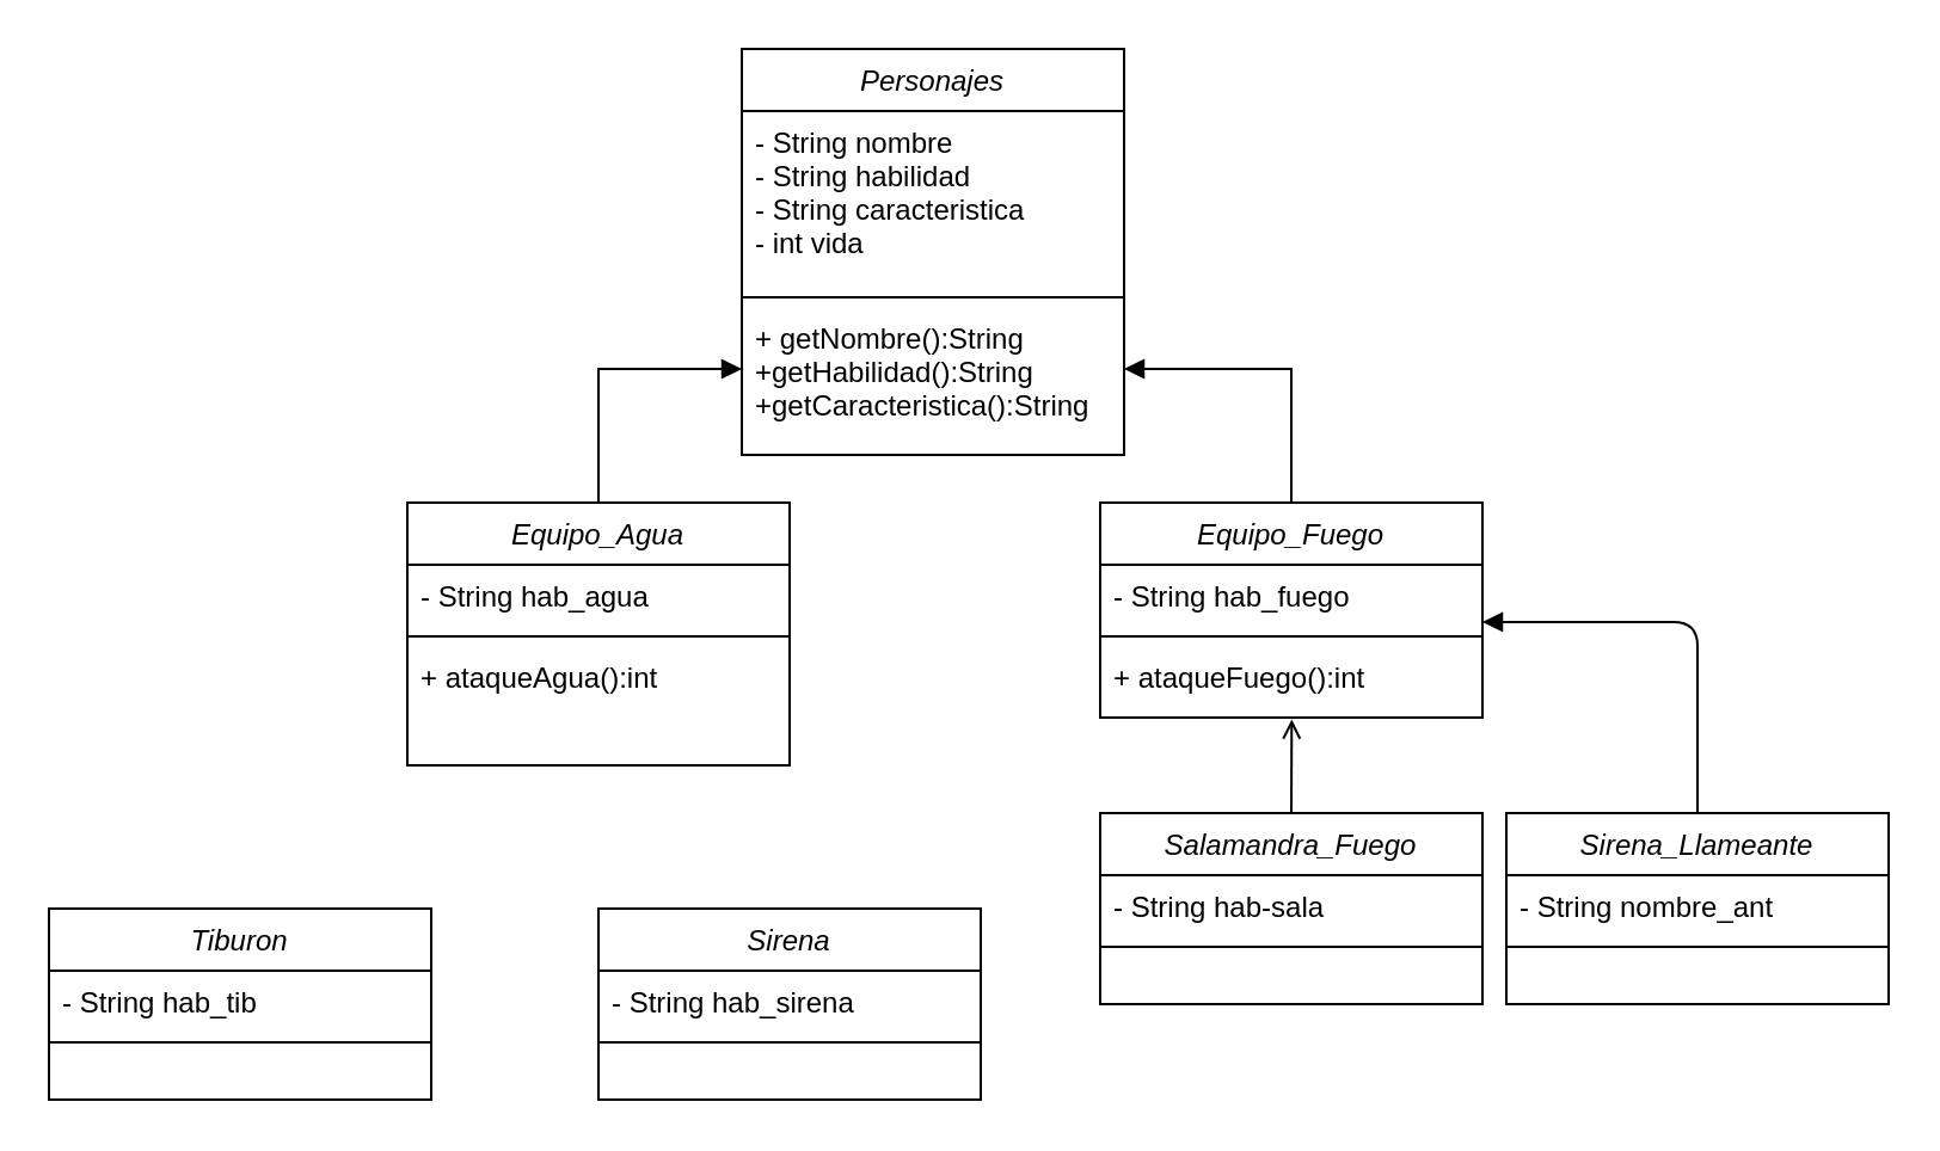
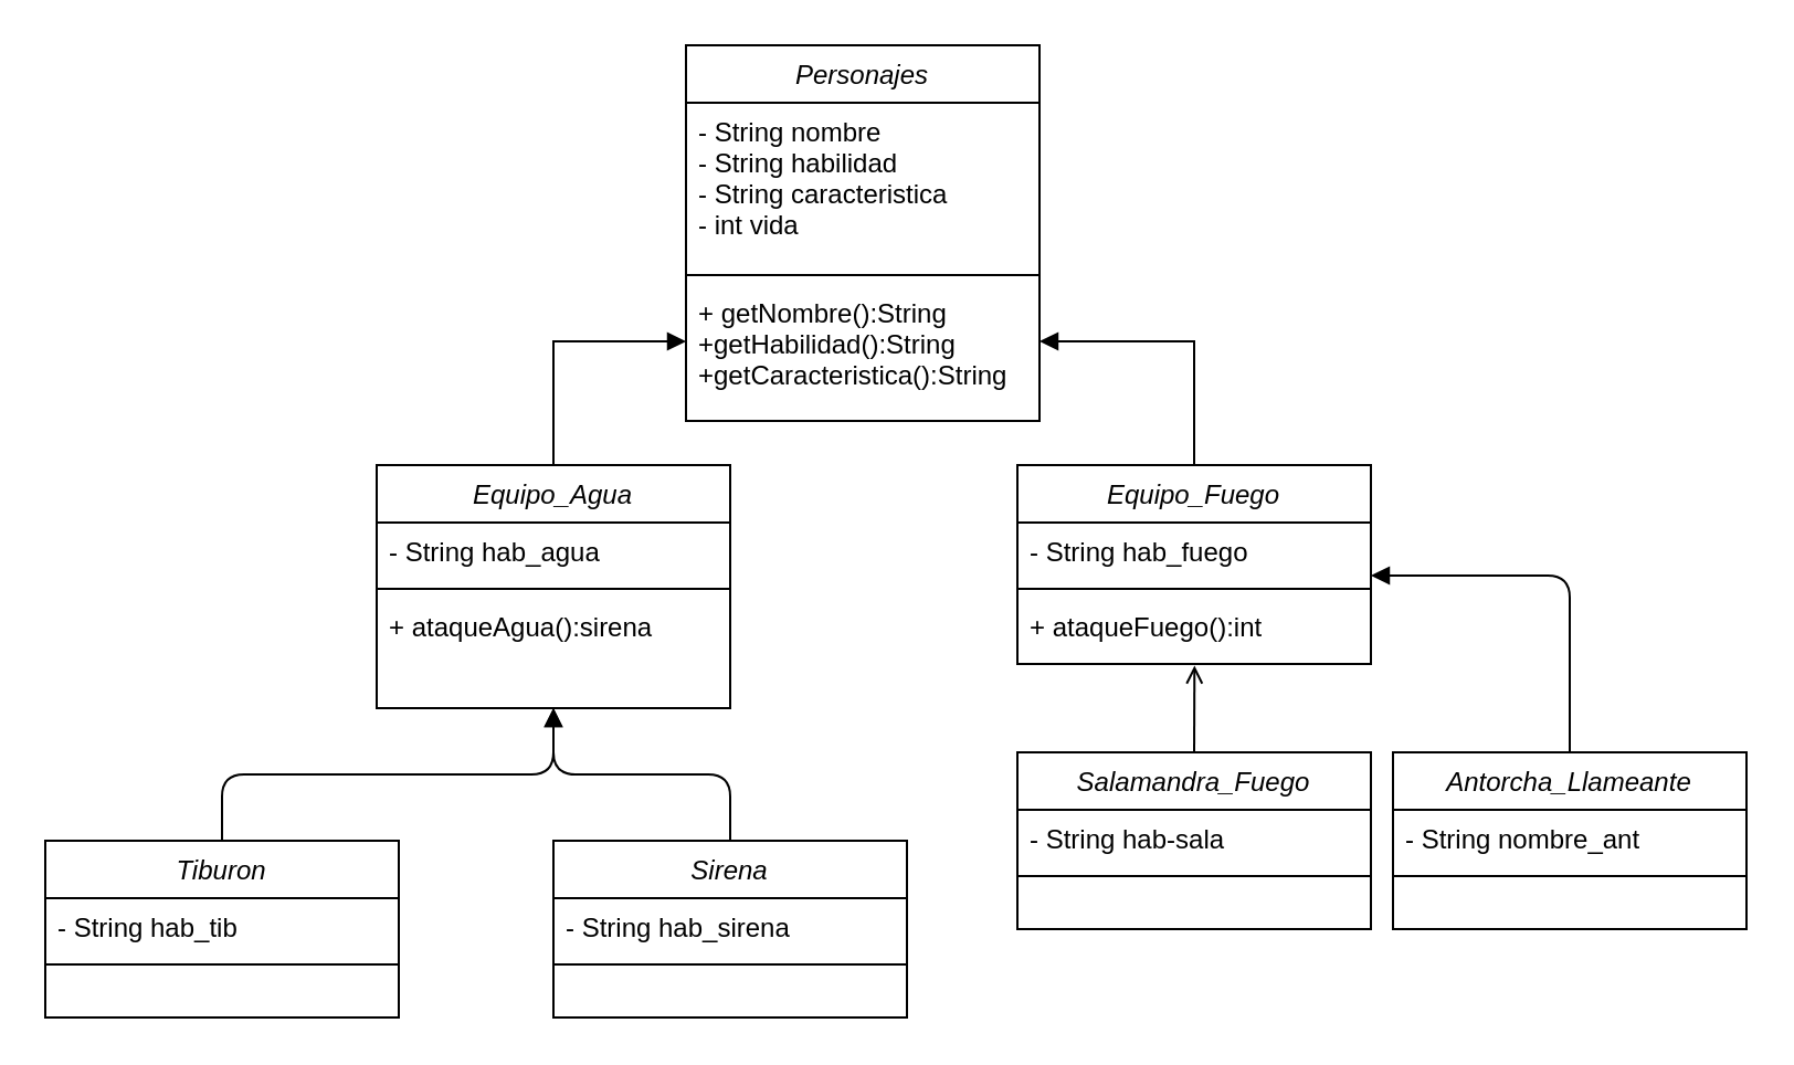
- <mxCell id="11" value="+ ataqueAgua():int" style="text;align=left;verticalAlign=top;spacingLeft=4;spacingRight=4;overflow=hidden;rotatable=0;points=[[0,0.5],[1,0.5]];portConstraint=eastwest;" vertex="1" parent="8"><mxGeometry y="60" width="160" height="26" as="geometry" /></mxCell>
+ <mxCell id="11" value="+ ataqueAgua():sirena" style="text;align=left;verticalAlign=top;spacingLeft=4;spacingRight=4;overflow=hidden;rotatable=0;points=[[0,0.5],[1,0.5]];portConstraint=eastwest;" vertex="1" parent="8"><mxGeometry y="60" width="160" height="26" as="geometry" /></mxCell>
+ <mxCell id="6" style="edgeStyle=orthogonalEdgeStyle;orthogonalLoop=1;jettySize=auto;html=1;exitX=0.5;exitY=1;exitDx=0;exitDy=0;entryX=0.5;entryY=0;entryDx=0;entryDy=0;endArrow=none;endFill=0;startArrow=block;startFill=1;" edge="1" parent="1" source="8" target="16"><mxGeometry relative="1" as="geometry" /></mxCell>
+ <mxCell id="7" style="edgeStyle=orthogonalEdgeStyle;orthogonalLoop=1;jettySize=auto;html=1;exitX=0.5;exitY=1;exitDx=0;exitDy=0;entryX=0.5;entryY=0;entryDx=0;entryDy=0;endArrow=none;endFill=0;startArrow=block;startFill=1;" edge="1" parent="1" source="8" target="19"><mxGeometry relative="1" as="geometry" /></mxCell>
- <mxCell id="27" value="Sirena_Llameante" style="swimlane;fontStyle=2;align=center;verticalAlign=top;childLayout=stackLayout;horizontal=1;startSize=26;horizontalStack=0;resizeParent=1;resizeLast=0;collapsible=1;marginBottom=0;rounded=0;shadow=0;strokeWidth=1;" vertex="1" parent="1"><mxGeometry x="630" y="340" width="160" height="80" as="geometry"><mxRectangle x="230" y="140" width="160" height="26" as="alternateBounds" /></mxGeometry></mxCell>
+ <mxCell id="27" value="Antorcha_Llameante" style="swimlane;fontStyle=2;align=center;verticalAlign=top;childLayout=stackLayout;horizontal=1;startSize=26;horizontalStack=0;resizeParent=1;resizeLast=0;collapsible=1;marginBottom=0;rounded=0;shadow=0;strokeWidth=1;" vertex="1" parent="1"><mxGeometry x="630" y="340" width="160" height="80" as="geometry"><mxRectangle x="230" y="140" width="160" height="26" as="alternateBounds" /></mxGeometry></mxCell>
